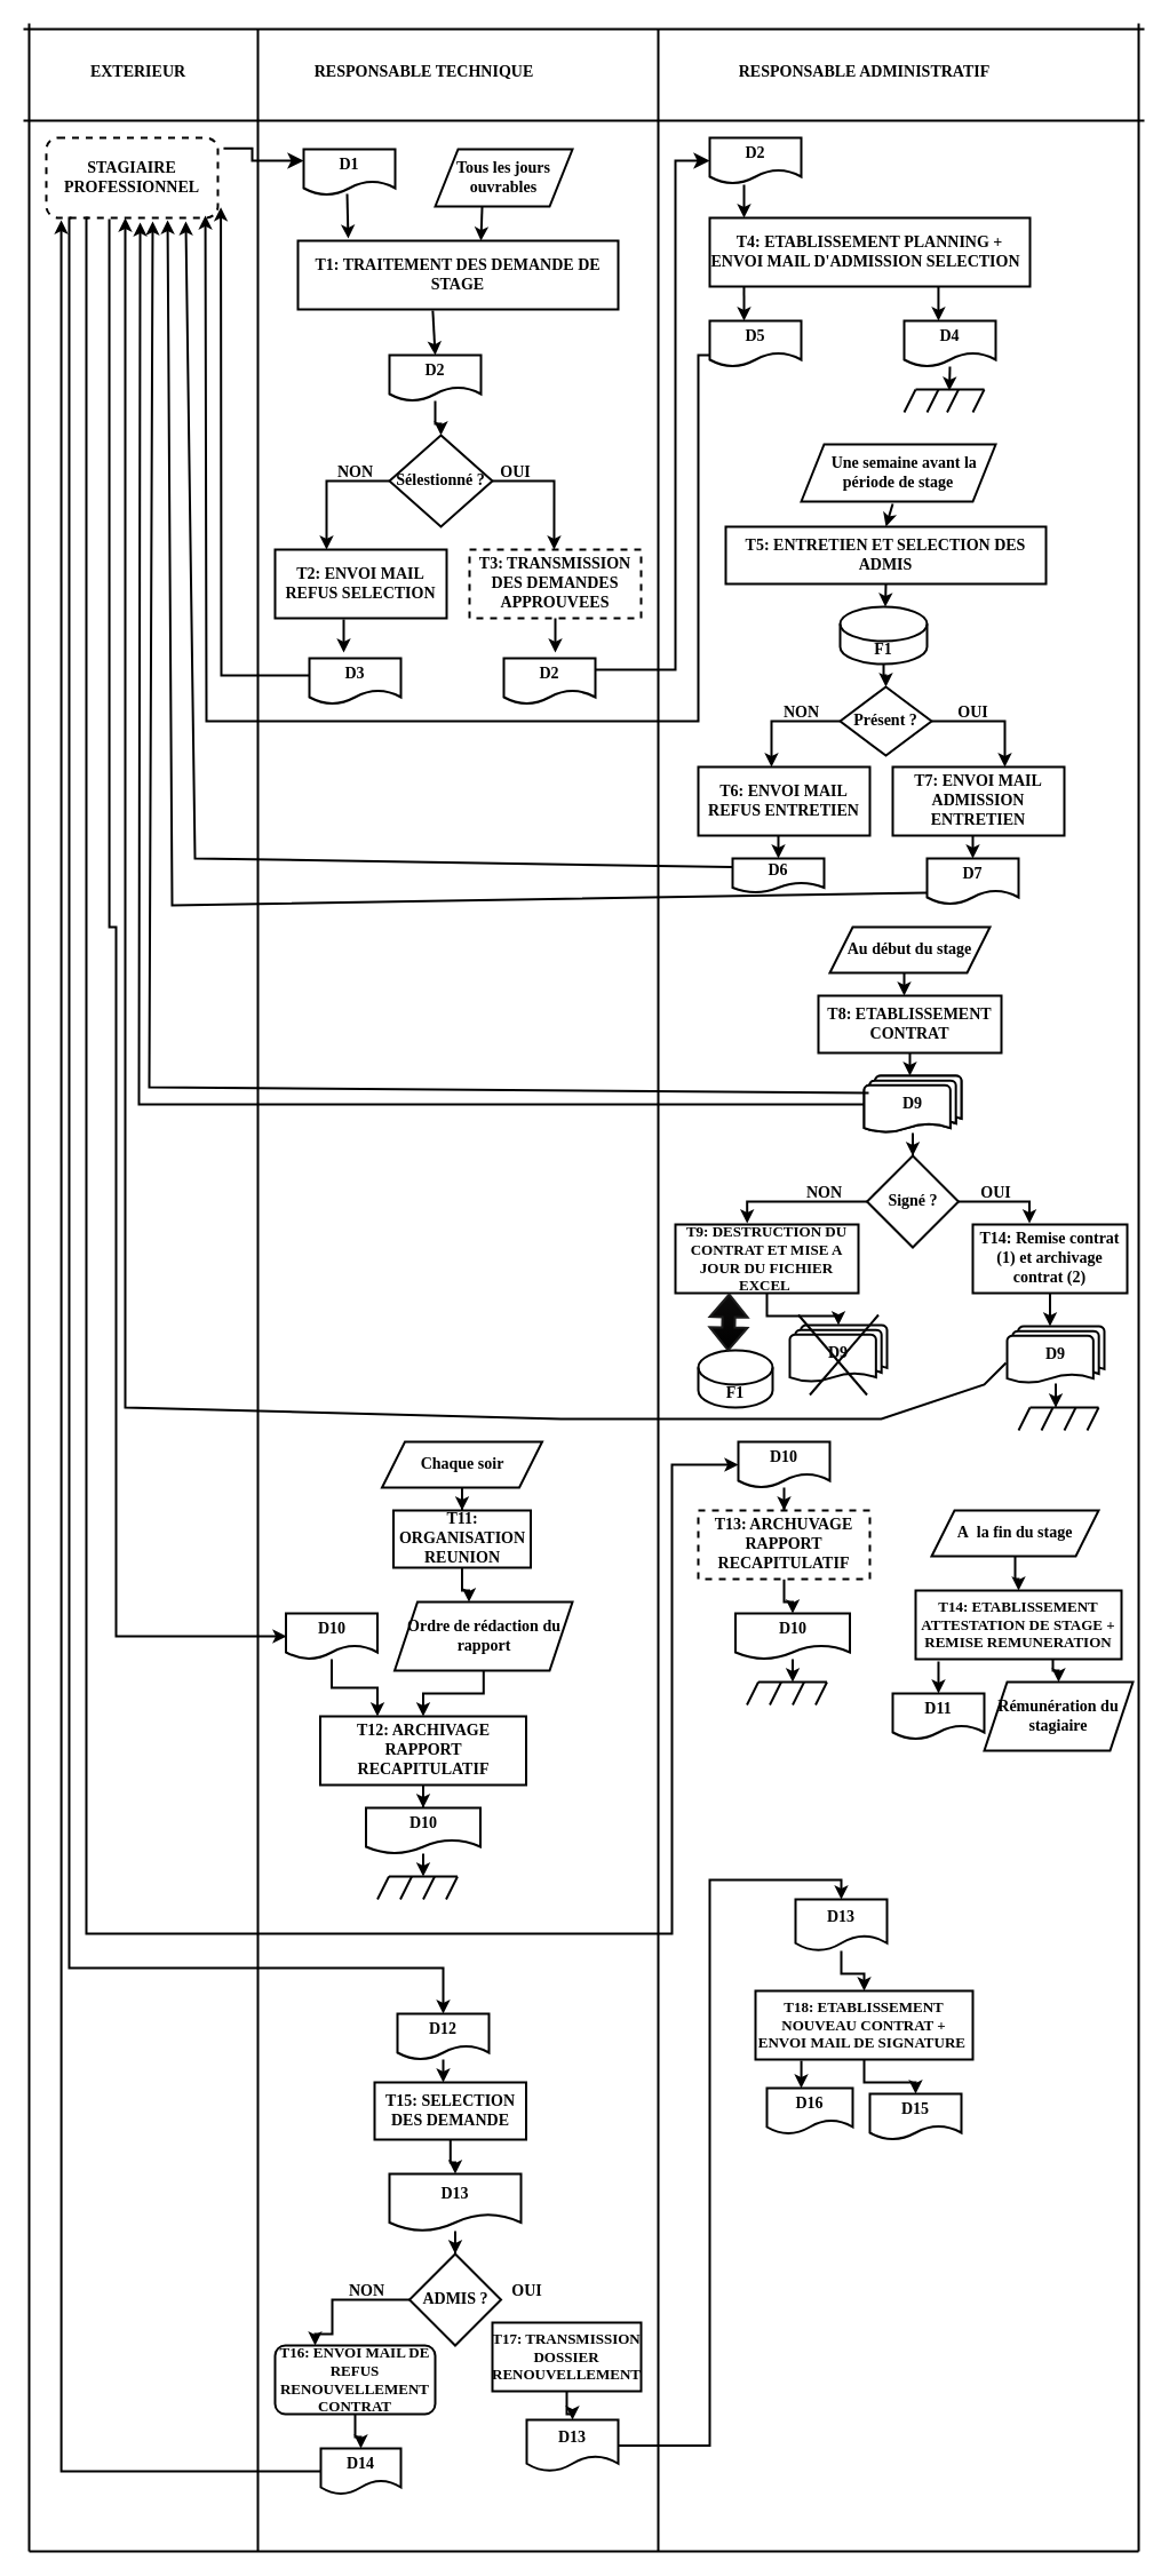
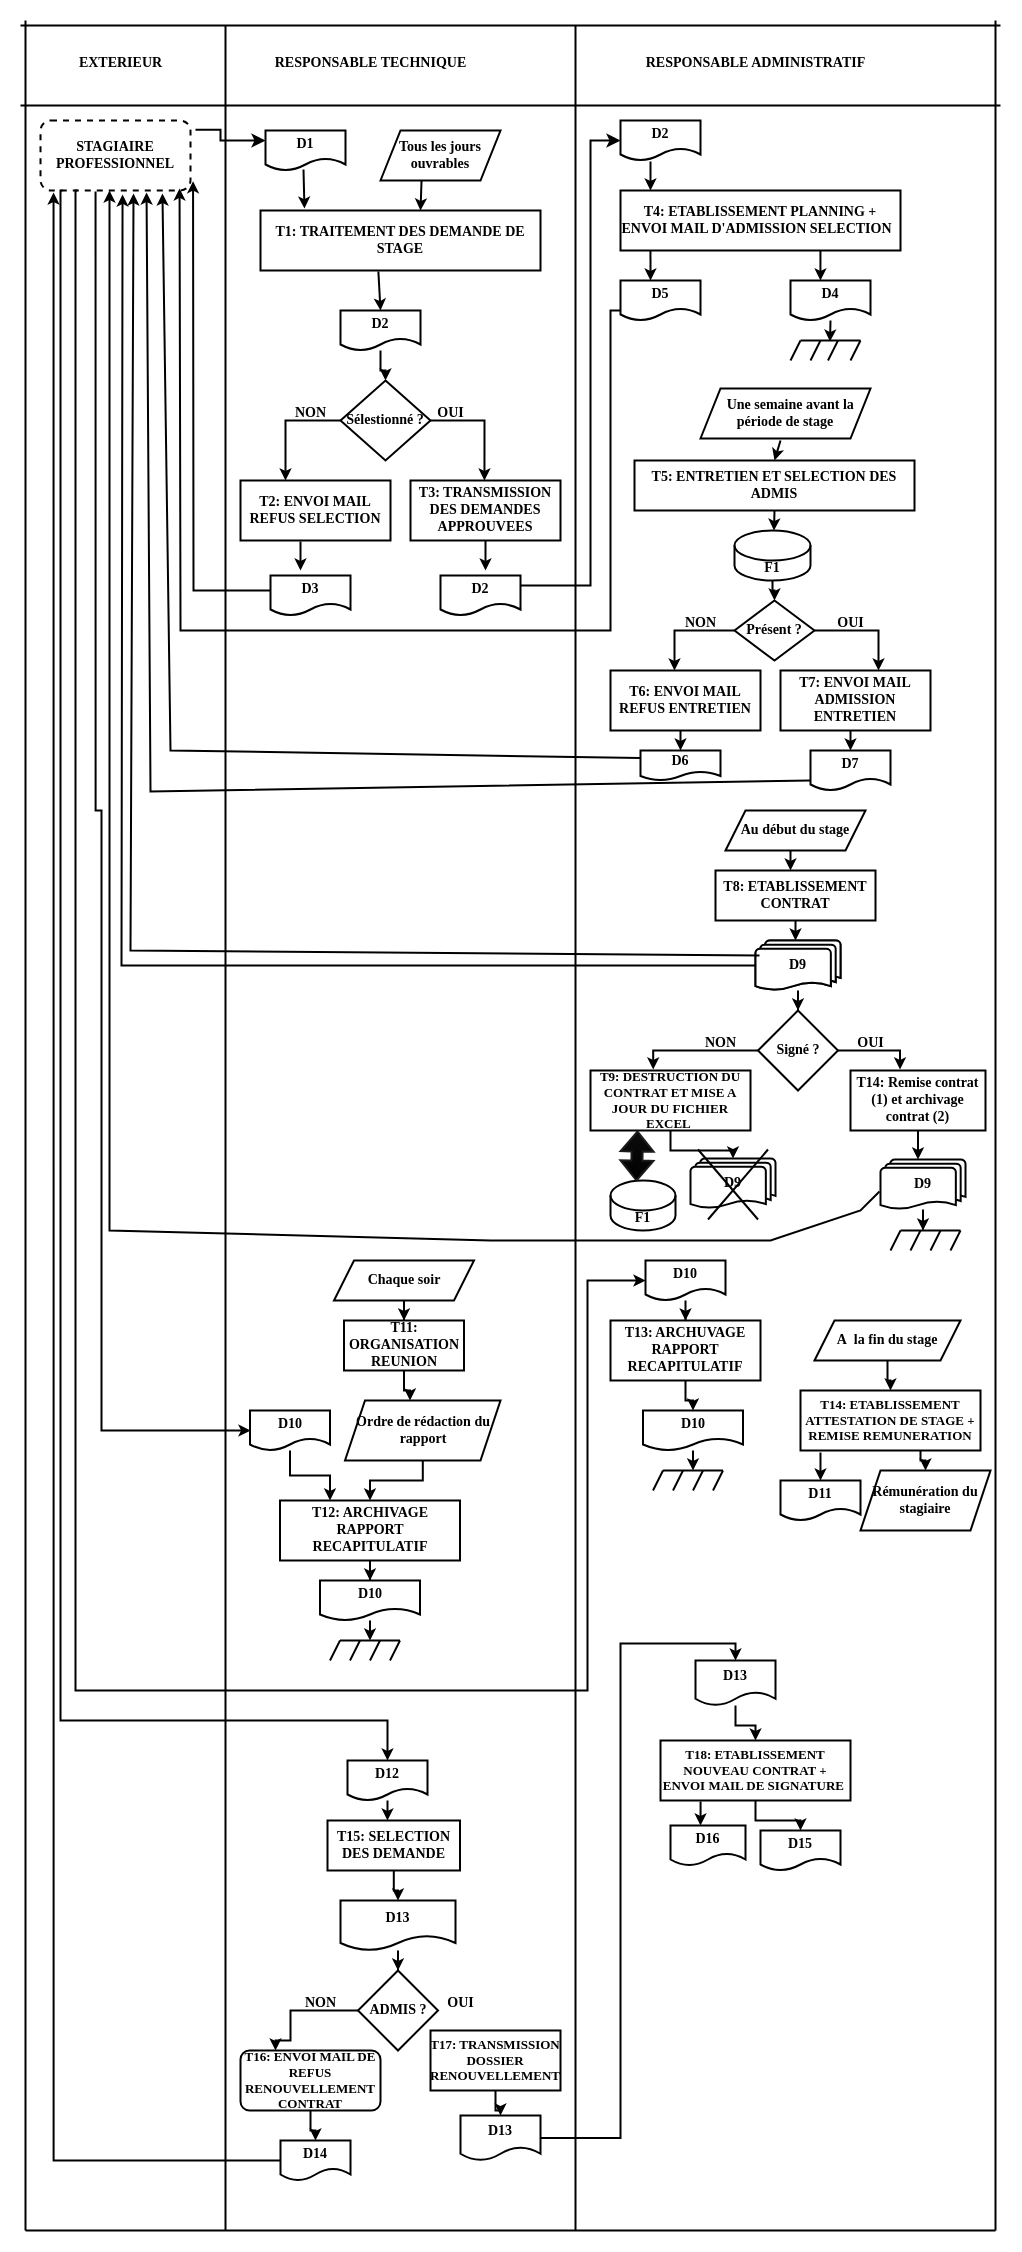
- <mxCell id="36" value="T3: TRANSMISSION DES DEMANDES APPROUVEES" style="rounded=0;whiteSpace=wrap;html=1;strokeWidth=2;fontSize=14;fontFamily=Times New Roman;fontStyle=1;dashed=1;" parent="1" vertex="1"><mxGeometry x="410" y="480" width="150" height="60" as="geometry" /></mxCell>
+ <mxCell id="36" value="T3: TRANSMISSION DES DEMANDES APPROUVEES" style="rounded=0;whiteSpace=wrap;html=1;strokeWidth=2;fontSize=14;fontFamily=Times New Roman;fontStyle=1" parent="1" vertex="1"><mxGeometry x="410" y="480" width="150" height="60" as="geometry" /></mxCell>
- <mxCell id="120" value="T13: ARCHUVAGE RAPPORT RECAPITULATIF" style="whiteSpace=wrap;html=1;rounded=0;strokeWidth=2;fontSize=14;fontFamily=Times New Roman;fontStyle=1;dashed=1;" parent="1" vertex="1"><mxGeometry x="610" y="1320" width="150" height="60" as="geometry" /></mxCell>
+ <mxCell id="120" value="T13: ARCHUVAGE RAPPORT RECAPITULATIF" style="whiteSpace=wrap;html=1;rounded=0;strokeWidth=2;fontSize=14;fontFamily=Times New Roman;fontStyle=1" parent="1" vertex="1"><mxGeometry x="610" y="1320" width="150" height="60" as="geometry" /></mxCell>
